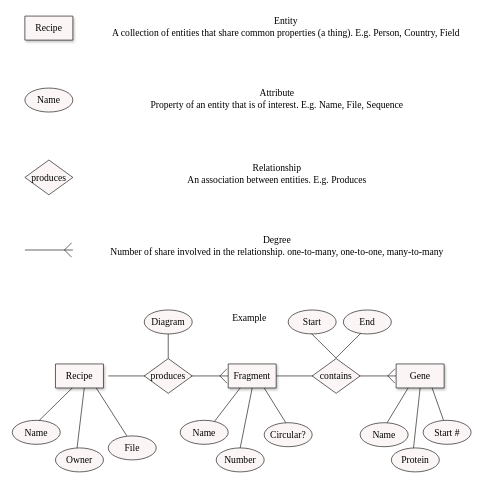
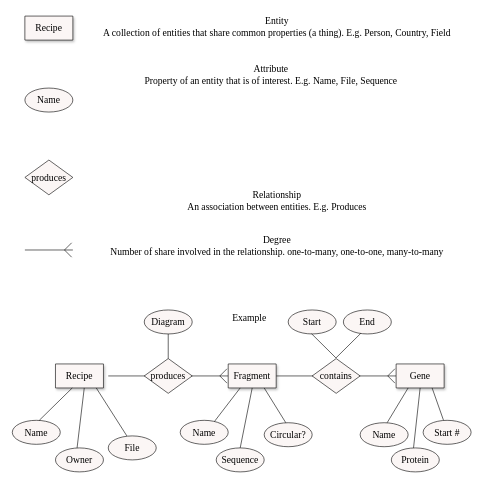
- <mxCell id="21" value="&lt;font style=&quot;font-size:16px;font-family:Calibri;color:#000000;direction:ltr;letter-spacing:0px;line-height:120%;opacity:1&quot;&gt;Entity&lt;br/&gt;A collection of entities that share common properties (a thing). E.g. Person, Country, Field&lt;br/&gt;&lt;/font&gt;" style="verticalAlign=middle;align=center;vsdxID=11;fillColor=none;gradientColor=none;shape=stencil(nZBLDoAgDERP0z3SIyjew0SURgSD+Lu9kMZoXLhwN9O+tukAlrNpJg1SzDH4QW/URgNYgZTkjA4UkwJUgGXng+6DX1zLfmoymdXo17xh5zmRJ6Q42BWCfc2oJfdAr+Yv+AP9Cb7OJ3H/2JG1HNGz/84klThPVCc=);strokeColor=none;labelBackgroundColor=none;rounded=0;html=1;whiteSpace=wrap;" parent="1" vertex="1"><mxGeometry x="153" y="20" width="647" height="45" as="geometry" /></mxCell>
+ <mxCell id="21" value="&lt;font style=&quot;font-size:16px;font-family:Calibri;color:#000000;direction:ltr;letter-spacing:0px;line-height:120%;opacity:1&quot;&gt;Entity&lt;br/&gt;A collection of entities that share common properties (a thing). E.g. Person, Country, Field&lt;br/&gt;&lt;/font&gt;" style="verticalAlign=middle;align=center;vsdxID=11;fillColor=none;gradientColor=none;shape=stencil(nZBLDoAgDERP0z3SIyjew0SURgSD+Lu9kMZoXLhwN9O+tukAlrNpJg1SzDH4QW/URgNYgZTkjA4UkwJUgGXng+6DX1zLfmoymdXo17xh5zmRJ6Q42BWCfc2oJfdAr+Yv+AP9Cb7OJ3H/2JG1HNGz/84klThPVCc=);strokeColor=none;labelBackgroundColor=none;rounded=0;html=1;whiteSpace=wrap;" parent="1" vertex="1"><mxGeometry x="138" y="20" width="647" height="45" as="geometry" /></mxCell>
- <mxCell id="22" value="&lt;font style=&quot;font-size:16px;font-family:Calibri;color:#000000;direction:ltr;letter-spacing:0px;line-height:120%;opacity:1&quot;&gt;Attribute&lt;br/&gt;Property of an entity that is of interest. E.g. Name, File, Sequence&lt;br/&gt;&lt;/font&gt;" style="verticalAlign=middle;align=center;vsdxID=12;fillColor=none;gradientColor=none;shape=stencil(nZBLDoAgDERP0z3SIyjew0SURgSD+Lu9kMZoXLhwN9O+tukAlrNpJg1SzDH4QW/URgNYgZTkjA4UkwJUgGXng+6DX1zLfmoymdXo17xh5zmRJ6Q42BWCfc2oJfdAr+Yv+AP9Cb7OJ3H/2JG1HNGz/84klThPVCc=);strokeColor=none;labelBackgroundColor=none;rounded=0;html=1;whiteSpace=wrap;" parent="1" vertex="1"><mxGeometry x="138" y="140" width="647" height="45" as="geometry" /></mxCell>
+ <mxCell id="22" value="&lt;font style=&quot;font-size:16px;font-family:Calibri;color:#000000;direction:ltr;letter-spacing:0px;line-height:120%;opacity:1&quot;&gt;Attribute&lt;br/&gt;Property of an entity that is of interest. E.g. Name, File, Sequence&lt;br/&gt;&lt;/font&gt;" style="verticalAlign=middle;align=center;vsdxID=12;fillColor=none;gradientColor=none;shape=stencil(nZBLDoAgDERP0z3SIyjew0SURgSD+Lu9kMZoXLhwN9O+tukAlrNpJg1SzDH4QW/URgNYgZTkjA4UkwJUgGXng+6DX1zLfmoymdXo17xh5zmRJ6Q42BWCfc2oJfdAr+Yv+AP9Cb7OJ3H/2JG1HNGz/84klThPVCc=);strokeColor=none;labelBackgroundColor=none;rounded=0;html=1;whiteSpace=wrap;" parent="1" vertex="1"><mxGeometry x="128" y="100" width="647" height="45" as="geometry" /></mxCell>
- <mxCell id="23" value="&lt;font style=&quot;font-size:16px;font-family:Calibri;color:#000000;direction:ltr;letter-spacing:0px;line-height:120%;opacity:1&quot;&gt;Relationship&lt;br/&gt;An association between entities. E.g. Produces&lt;br/&gt;&lt;/font&gt;" style="verticalAlign=middle;align=center;vsdxID=13;fillColor=none;gradientColor=none;shape=stencil(nZBLDoAgDERP0z3SIyjew0SURgSD+Lu9kMZoXLhwN9O+tukAlrNpJg1SzDH4QW/URgNYgZTkjA4UkwJUgGXng+6DX1zLfmoymdXo17xh5zmRJ6Q42BWCfc2oJfdAr+Yv+AP9Cb7OJ3H/2JG1HNGz/84klThPVCc=);strokeColor=none;labelBackgroundColor=none;rounded=0;html=1;whiteSpace=wrap;" parent="1" vertex="1"><mxGeometry x="138" y="266" width="647" height="45" as="geometry" /></mxCell>
+ <mxCell id="23" value="&lt;font style=&quot;font-size:16px;font-family:Calibri;color:#000000;direction:ltr;letter-spacing:0px;line-height:120%;opacity:1&quot;&gt;Relationship&lt;br/&gt;An association between entities. E.g. Produces&lt;br/&gt;&lt;/font&gt;" style="verticalAlign=middle;align=center;vsdxID=13;fillColor=none;gradientColor=none;shape=stencil(nZBLDoAgDERP0z3SIyjew0SURgSD+Lu9kMZoXLhwN9O+tukAlrNpJg1SzDH4QW/URgNYgZTkjA4UkwJUgGXng+6DX1zLfmoymdXo17xh5zmRJ6Q42BWCfc2oJfdAr+Yv+AP9Cb7OJ3H/2JG1HNGz/84klThPVCc=);strokeColor=none;labelBackgroundColor=none;rounded=0;html=1;whiteSpace=wrap;" parent="1" vertex="1"><mxGeometry x="138" y="311" width="647" height="45" as="geometry" /></mxCell>
- <mxCell id="41" value="&lt;font style=&quot;font-size:16px;font-family:Calibri;color:#000000;direction:ltr;letter-spacing:0px;line-height:120%;opacity:1&quot;&gt;Number&lt;br/&gt;&lt;/font&gt;" style="verticalAlign=middle;align=center;vsdxID=48;fillColor=#fbf6f5;gradientColor=none;shape=stencil(vVHLDsIgEPwajiQI6RfU+h8bu22JCGRB2/69kG1iazx58DazM/vIjjBtmiCi0CplCjecbZ8nYc5Ca+snJJsLEqYTph0C4Ujh4XvmEaqzont41gkL96naodXKrGF6YSfQtUi0OXXDVlqPfJNP6usotUhYbJIUMmQb/GGrAxpRljVycDBuc1hKM2LclX8/7H9nFfB+82Cd45T2+mcspcSRmu4F);labelBackgroundColor=none;rounded=0;html=1;whiteSpace=wrap;" parent="1" vertex="1"><mxGeometry x="360" y="746" width="80" height="40" as="geometry" /></mxCell>
+ <mxCell id="41" value="&lt;font style=&quot;font-size:16px;font-family:Calibri;color:#000000;direction:ltr;letter-spacing:0px;line-height:120%;opacity:1&quot;&gt;Sequence&lt;br/&gt;&lt;/font&gt;" style="verticalAlign=middle;align=center;vsdxID=48;fillColor=#fbf6f5;gradientColor=none;shape=stencil(vVHLDsIgEPwajiQI6RfU+h8bu22JCGRB2/69kG1iazx58DazM/vIjjBtmiCi0CplCjecbZ8nYc5Ca+snJJsLEqYTph0C4Ujh4XvmEaqzont41gkL96naodXKrGF6YSfQtUi0OXXDVlqPfJNP6usotUhYbJIUMmQb/GGrAxpRljVycDBuc1hKM2LclX8/7H9nFfB+82Cd45T2+mcspcSRmu4F);labelBackgroundColor=none;rounded=0;html=1;whiteSpace=wrap;" parent="1" vertex="1"><mxGeometry x="360" y="746" width="80" height="40" as="geometry" /></mxCell>
